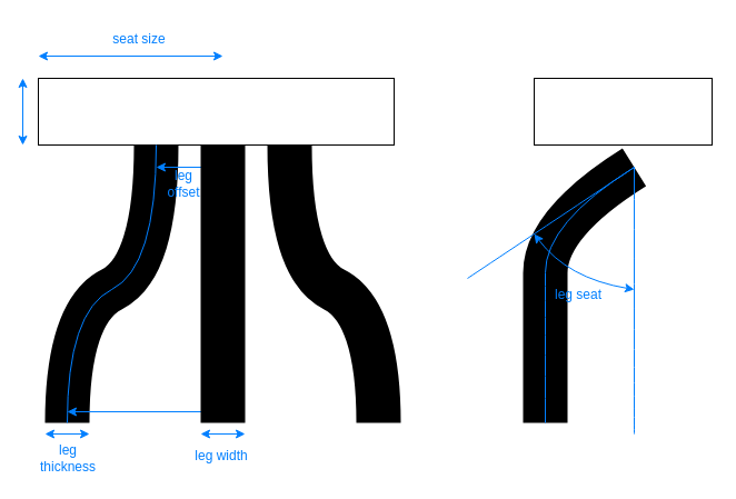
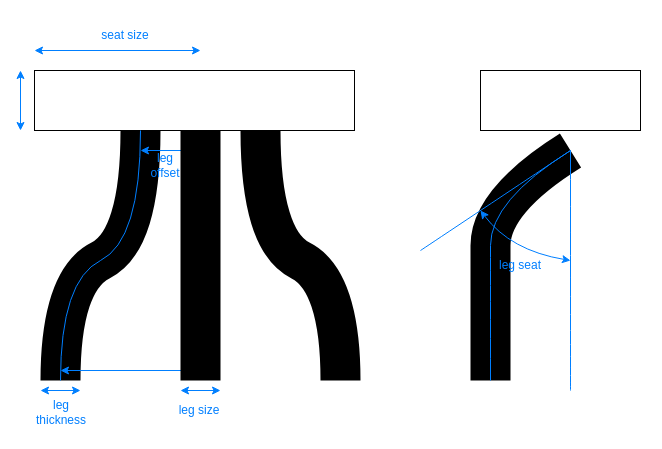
- <mxCell id="16" value="leg width" style="text;html=1;align=center;verticalAlign=middle;whiteSpace=wrap;rounded=0;fontFamily=Helvetica;fontSize=12;fontColor=#007FFF;labelBackgroundColor=none;" vertex="1" parent="1"><mxGeometry x="169" y="395" width="60" height="30" as="geometry" /></mxCell>
+ <mxCell id="16" value="leg size" style="text;html=1;align=center;verticalAlign=middle;whiteSpace=wrap;rounded=0;fontFamily=Helvetica;fontSize=12;fontColor=#007FFF;labelBackgroundColor=none;" vertex="1" parent="1"><mxGeometry x="169" y="395" width="60" height="30" as="geometry" /></mxCell>
